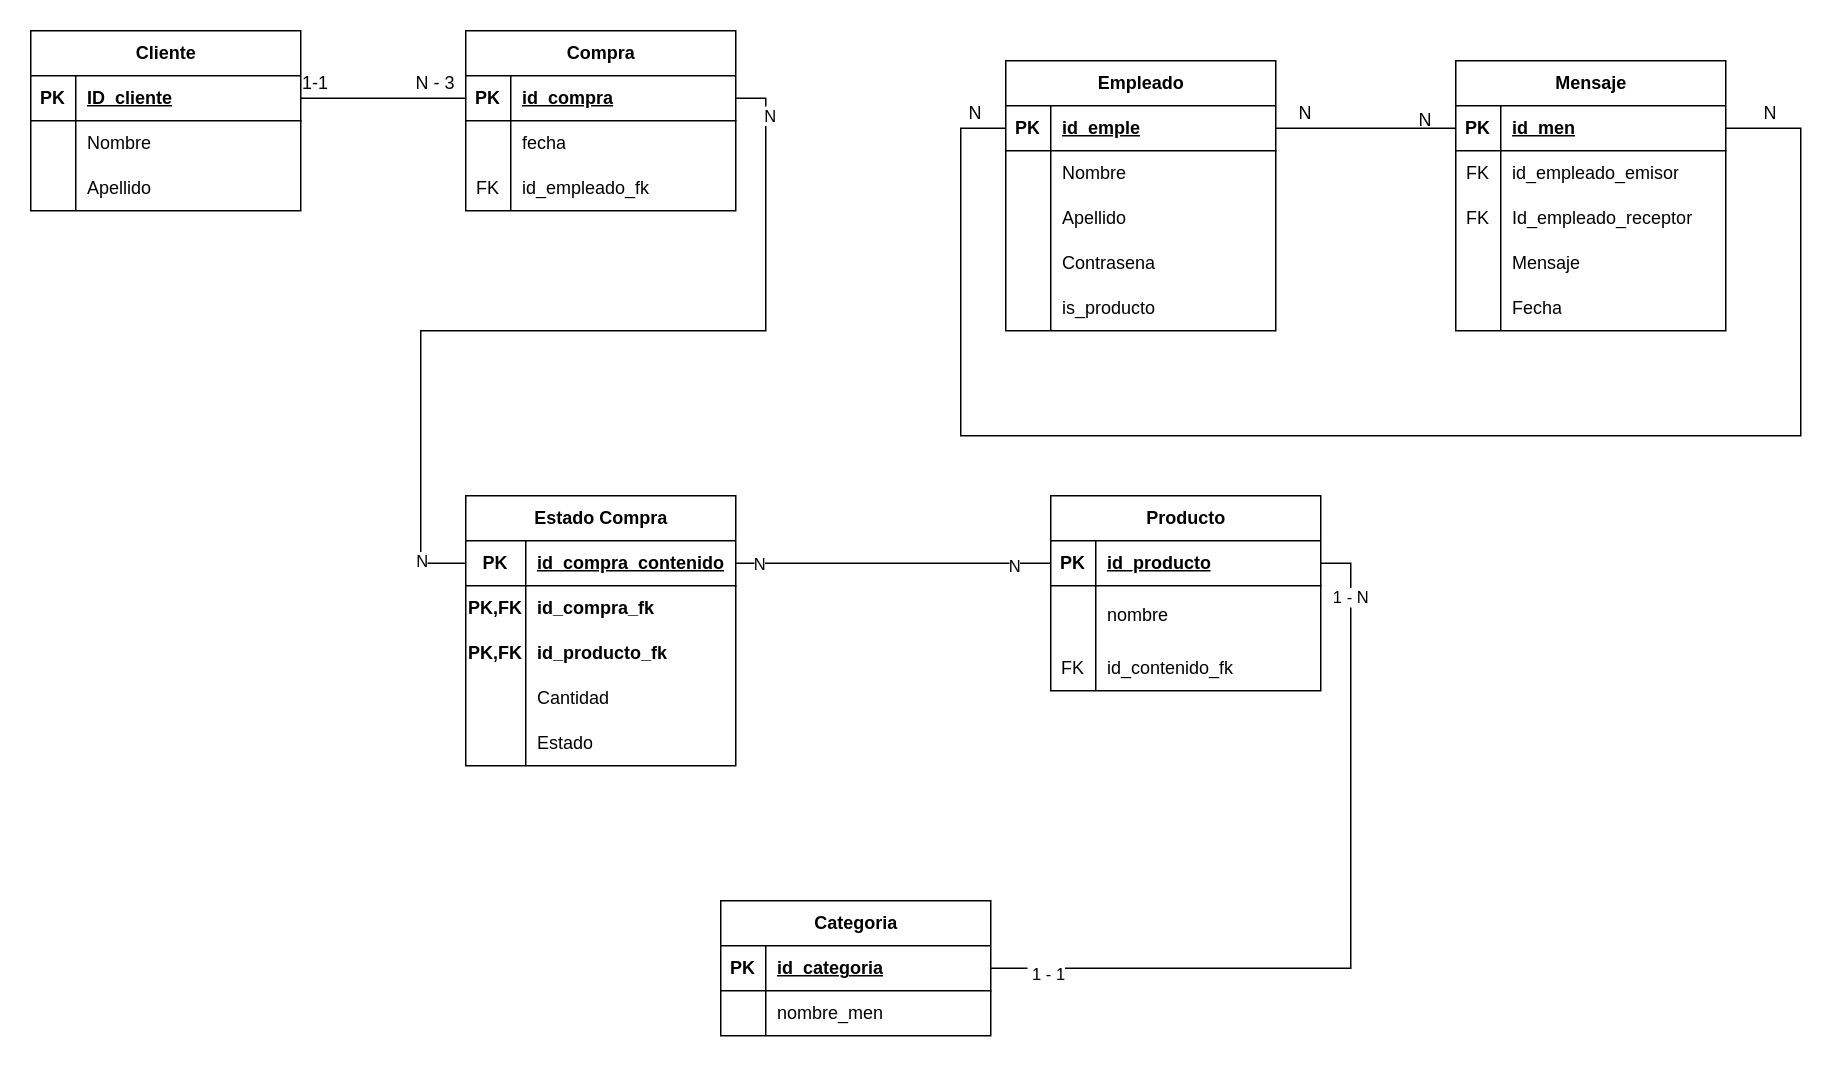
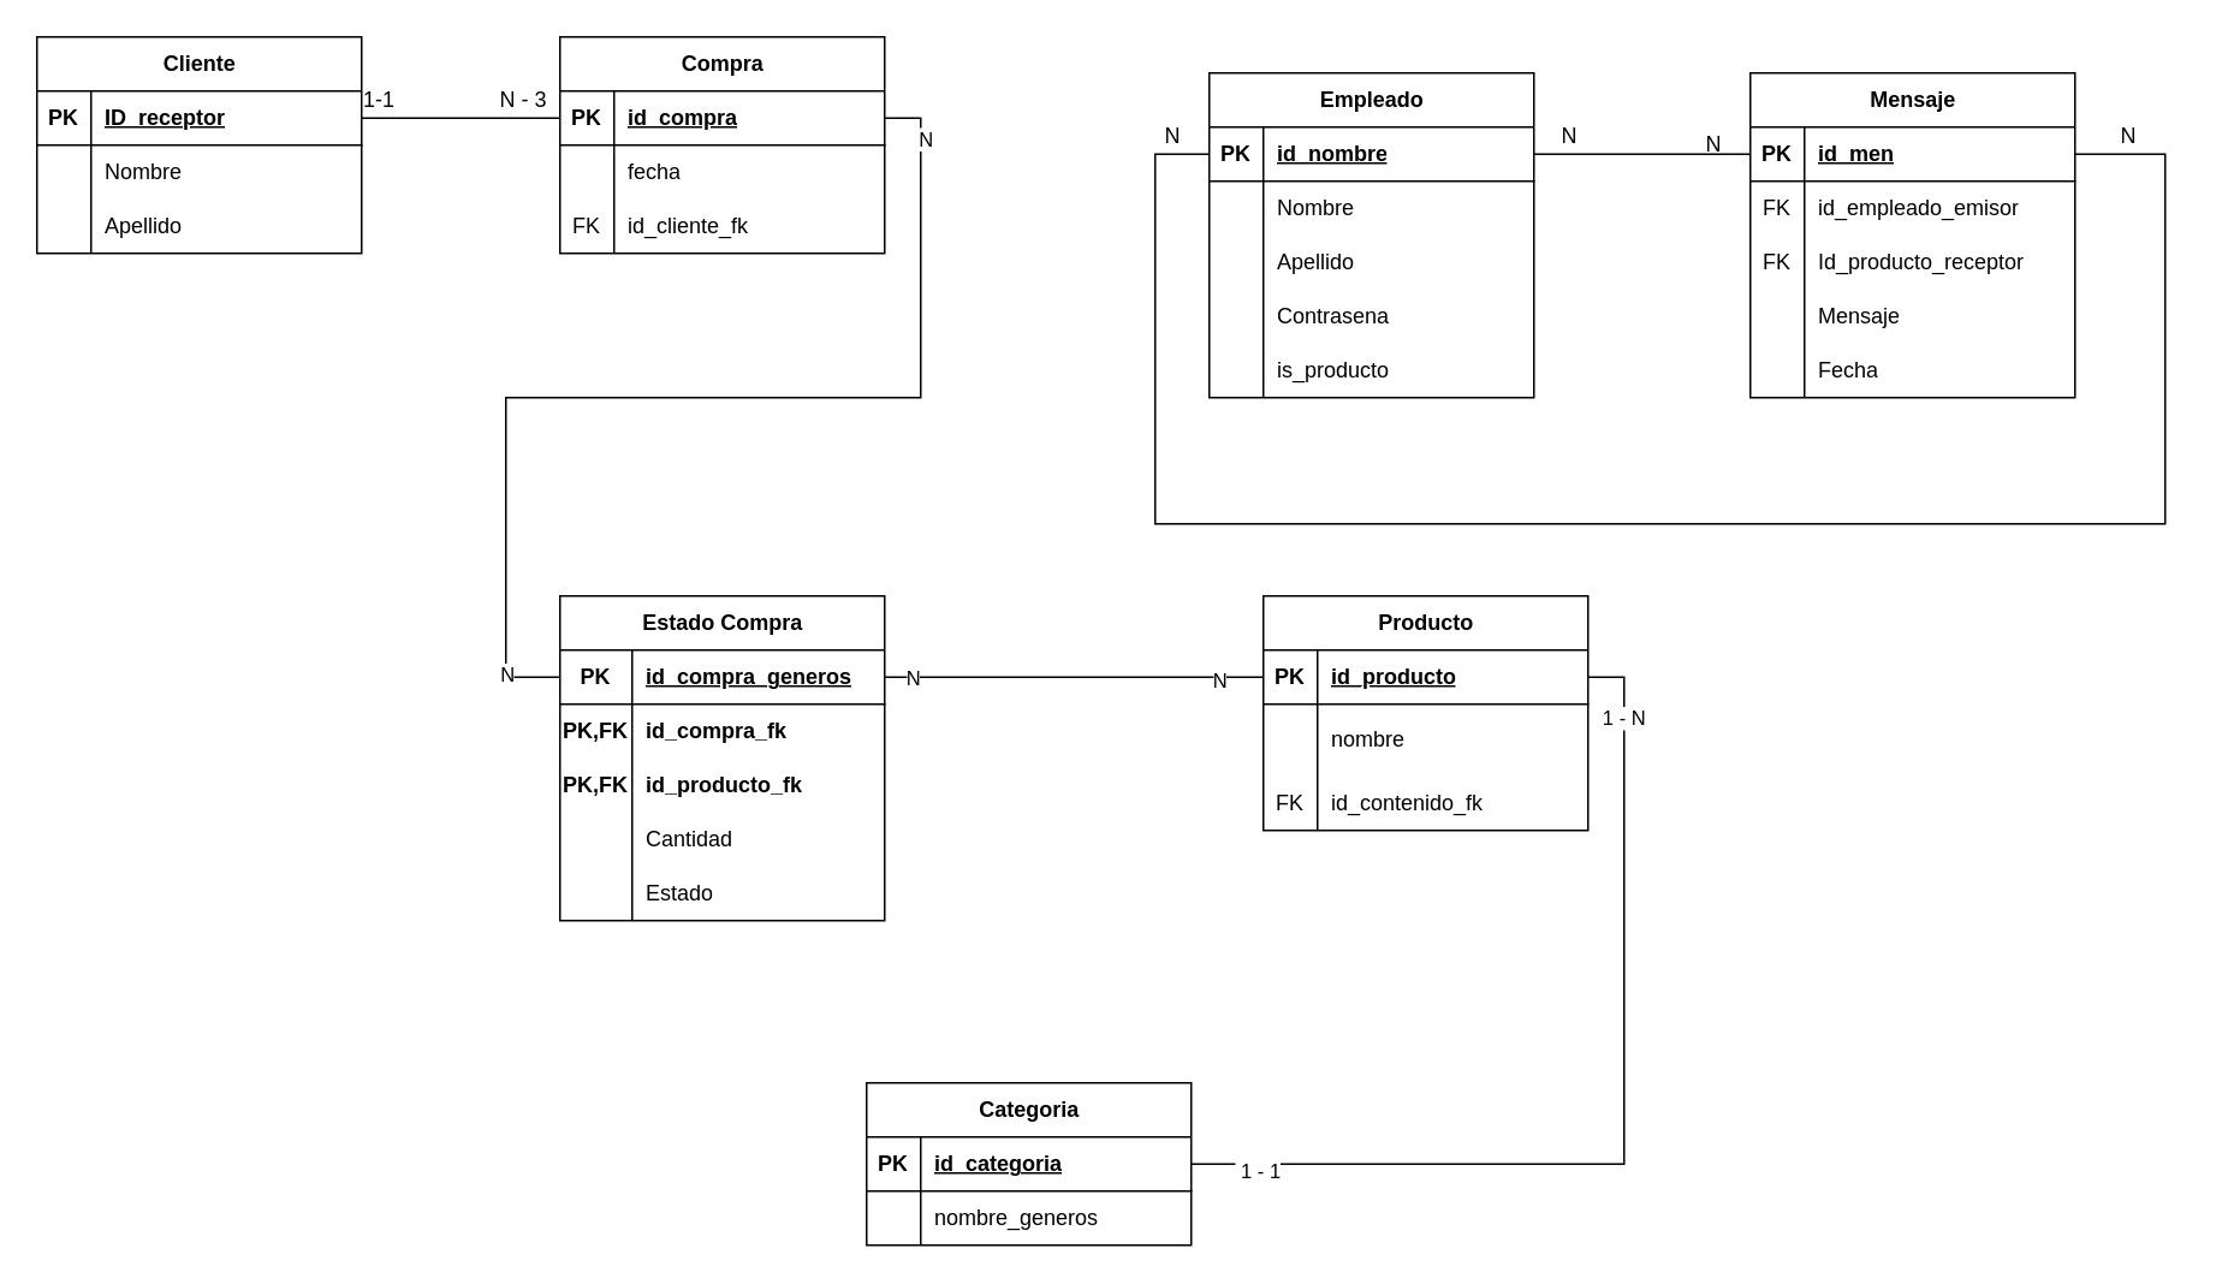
- <mxCell id="5" value="ID_cliente" style="shape=partialRectangle;connectable=0;fillColor=none;top=0;left=0;bottom=0;right=0;align=left;spacingLeft=6;fontStyle=5;overflow=hidden;whiteSpace=wrap;html=1;" parent="3" vertex="1"><mxGeometry x="30" width="150" height="30" as="geometry"><mxRectangle width="150" height="30" as="alternateBounds" /></mxGeometry></mxCell>
+ <mxCell id="5" value="ID_receptor" style="shape=partialRectangle;connectable=0;fillColor=none;top=0;left=0;bottom=0;right=0;align=left;spacingLeft=6;fontStyle=5;overflow=hidden;whiteSpace=wrap;html=1;" parent="3" vertex="1"><mxGeometry x="30" width="150" height="30" as="geometry"><mxRectangle width="150" height="30" as="alternateBounds" /></mxGeometry></mxCell>
- <mxCell id="68" value="id_emple" style="shape=partialRectangle;connectable=0;fillColor=none;top=0;left=0;bottom=0;right=0;align=left;spacingLeft=6;fontStyle=5;overflow=hidden;whiteSpace=wrap;html=1;" parent="66" vertex="1"><mxGeometry x="30" width="150" height="30" as="geometry"><mxRectangle width="150" height="30" as="alternateBounds" /></mxGeometry></mxCell>
+ <mxCell id="68" value="id_nombre" style="shape=partialRectangle;connectable=0;fillColor=none;top=0;left=0;bottom=0;right=0;align=left;spacingLeft=6;fontStyle=5;overflow=hidden;whiteSpace=wrap;html=1;" parent="66" vertex="1"><mxGeometry x="30" width="150" height="30" as="geometry"><mxRectangle width="150" height="30" as="alternateBounds" /></mxGeometry></mxCell>
- <mxCell id="21" value="id_empleado_fk" style="shape=partialRectangle;connectable=0;fillColor=none;top=0;left=0;bottom=0;right=0;align=left;spacingLeft=6;overflow=hidden;whiteSpace=wrap;html=1;" parent="19" vertex="1"><mxGeometry x="30" width="150" height="30" as="geometry"><mxRectangle width="150" height="30" as="alternateBounds" /></mxGeometry></mxCell>
+ <mxCell id="21" value="id_cliente_fk" style="shape=partialRectangle;connectable=0;fillColor=none;top=0;left=0;bottom=0;right=0;align=left;spacingLeft=6;overflow=hidden;whiteSpace=wrap;html=1;" parent="19" vertex="1"><mxGeometry x="30" width="150" height="30" as="geometry"><mxRectangle width="150" height="30" as="alternateBounds" /></mxGeometry></mxCell>
- <mxCell id="92" value="Id_empleado_receptor" style="shape=partialRectangle;connectable=0;fillColor=none;top=0;left=0;bottom=0;right=0;align=left;spacingLeft=6;overflow=hidden;whiteSpace=wrap;html=1;" parent="90" vertex="1"><mxGeometry x="30" width="150" height="30" as="geometry"><mxRectangle width="150" height="30" as="alternateBounds" /></mxGeometry></mxCell>
+ <mxCell id="92" value="Id_producto_receptor" style="shape=partialRectangle;connectable=0;fillColor=none;top=0;left=0;bottom=0;right=0;align=left;spacingLeft=6;overflow=hidden;whiteSpace=wrap;html=1;" parent="90" vertex="1"><mxGeometry x="30" width="150" height="30" as="geometry"><mxRectangle width="150" height="30" as="alternateBounds" /></mxGeometry></mxCell>
- <mxCell id="25" value="id_compra_contenido" style="shape=partialRectangle;connectable=0;fillColor=none;top=0;left=0;bottom=0;right=0;align=left;spacingLeft=6;fontStyle=5;overflow=hidden;whiteSpace=wrap;html=1;" parent="23" vertex="1"><mxGeometry x="40" width="140" height="30" as="geometry"><mxRectangle width="140" height="30" as="alternateBounds" /></mxGeometry></mxCell>
+ <mxCell id="25" value="id_compra_generos" style="shape=partialRectangle;connectable=0;fillColor=none;top=0;left=0;bottom=0;right=0;align=left;spacingLeft=6;fontStyle=5;overflow=hidden;whiteSpace=wrap;html=1;" parent="23" vertex="1"><mxGeometry x="40" width="140" height="30" as="geometry"><mxRectangle width="140" height="30" as="alternateBounds" /></mxGeometry></mxCell>
- <mxCell id="61" value="nombre_men" style="shape=partialRectangle;connectable=0;fillColor=none;top=0;left=0;bottom=0;right=0;align=left;spacingLeft=6;overflow=hidden;whiteSpace=wrap;html=1;" parent="59" vertex="1"><mxGeometry x="30" width="150" height="30" as="geometry"><mxRectangle width="150" height="30" as="alternateBounds" /></mxGeometry></mxCell>
+ <mxCell id="61" value="nombre_generos" style="shape=partialRectangle;connectable=0;fillColor=none;top=0;left=0;bottom=0;right=0;align=left;spacingLeft=6;overflow=hidden;whiteSpace=wrap;html=1;" parent="59" vertex="1"><mxGeometry x="30" width="150" height="30" as="geometry"><mxRectangle width="150" height="30" as="alternateBounds" /></mxGeometry></mxCell>
